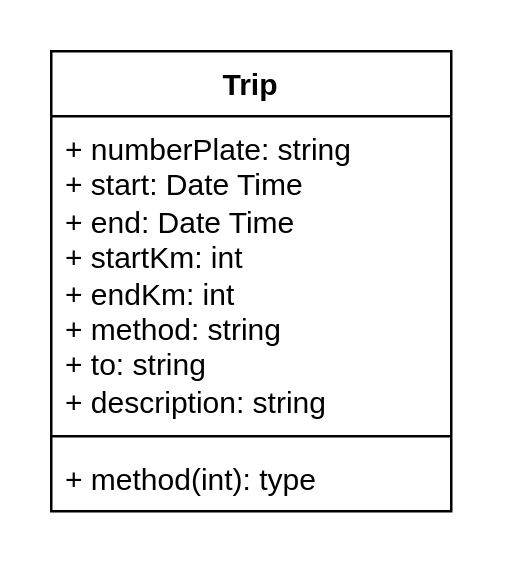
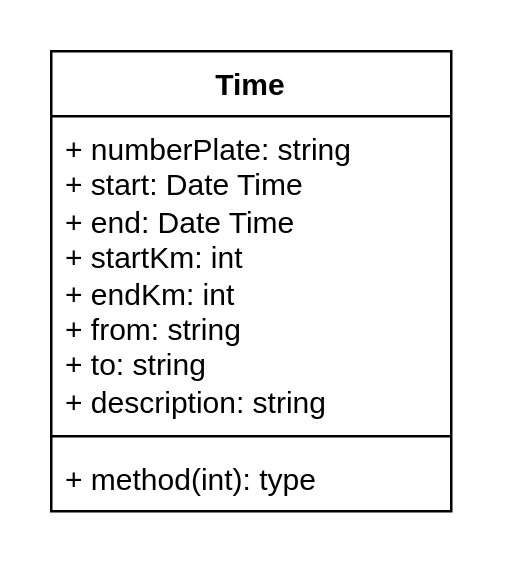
- <mxCell id="2" value="Trip" style="swimlane;fontStyle=1;align=center;verticalAlign=top;childLayout=stackLayout;horizontal=1;startSize=26;horizontalStack=0;resizeParent=1;resizeParentMax=0;resizeLast=0;collapsible=1;marginBottom=0;whiteSpace=wrap;html=1;" vertex="1" parent="1"><mxGeometry x="20" y="20" width="160" height="184" as="geometry" /></mxCell>
+ <mxCell id="2" value="Time" style="swimlane;fontStyle=1;align=center;verticalAlign=top;childLayout=stackLayout;horizontal=1;startSize=26;horizontalStack=0;resizeParent=1;resizeParentMax=0;resizeLast=0;collapsible=1;marginBottom=0;whiteSpace=wrap;html=1;" vertex="1" parent="1"><mxGeometry x="20" y="20" width="160" height="184" as="geometry" /></mxCell>
- <mxCell id="3" value="+ numberPlate: string&lt;br&gt;+ start: Date Time&lt;br&gt;+ end: Date Time&lt;br&gt;+ startKm: int&lt;br&gt;+ endKm: int&lt;br&gt;+ method: string&lt;br&gt;+ to: string&lt;br&gt;+ description: string" style="text;strokeColor=none;fillColor=none;align=left;verticalAlign=top;spacingLeft=4;spacingRight=4;overflow=hidden;rotatable=0;points=[[0,0.5],[1,0.5]];portConstraint=eastwest;whiteSpace=wrap;html=1;" vertex="1" parent="2"><mxGeometry y="26" width="160" height="124" as="geometry" /></mxCell>
+ <mxCell id="3" value="+ numberPlate: string&lt;br&gt;+ start: Date Time&lt;br&gt;+ end: Date Time&lt;br&gt;+ startKm: int&lt;br&gt;+ endKm: int&lt;br&gt;+ from: string&lt;br&gt;+ to: string&lt;br&gt;+ description: string" style="text;strokeColor=none;fillColor=none;align=left;verticalAlign=top;spacingLeft=4;spacingRight=4;overflow=hidden;rotatable=0;points=[[0,0.5],[1,0.5]];portConstraint=eastwest;whiteSpace=wrap;html=1;" vertex="1" parent="2"><mxGeometry y="26" width="160" height="124" as="geometry" /></mxCell>
